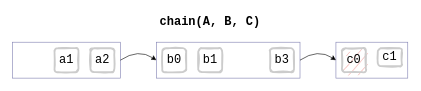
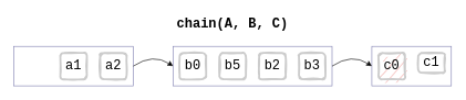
- <mxCell id="8" value="&lt;font style=&quot;font-size: 20px&quot;&gt;b1&lt;/font&gt;" style="rounded=1;whiteSpace=wrap;html=1;fontFamily=Courier New;fontSize=24;strokeWidth=3;glass=0;shadow=0;sketch=1;strokeColor=#CCCCCC;" vertex="1" parent="1"><mxGeometry x="330" y="80" width="40" height="40" as="geometry" /></mxCell>
+ <mxCell id="8" value="&lt;font style=&quot;font-size: 20px&quot;&gt;b5&lt;/font&gt;" style="rounded=1;whiteSpace=wrap;html=1;fontFamily=Courier New;fontSize=24;strokeWidth=3;glass=0;shadow=0;sketch=1;strokeColor=#CCCCCC;" vertex="1" parent="1"><mxGeometry x="330" y="80" width="40" height="40" as="geometry" /></mxCell>
+ <mxCell id="9" value="&lt;font style=&quot;font-size: 20px&quot;&gt;b2&lt;/font&gt;" style="rounded=1;whiteSpace=wrap;html=1;fontFamily=Courier New;fontSize=24;strokeWidth=3;glass=0;shadow=0;sketch=1;strokeColor=#CCCCCC;" vertex="1" parent="1"><mxGeometry x="390" y="80" width="40" height="40" as="geometry" /></mxCell>
